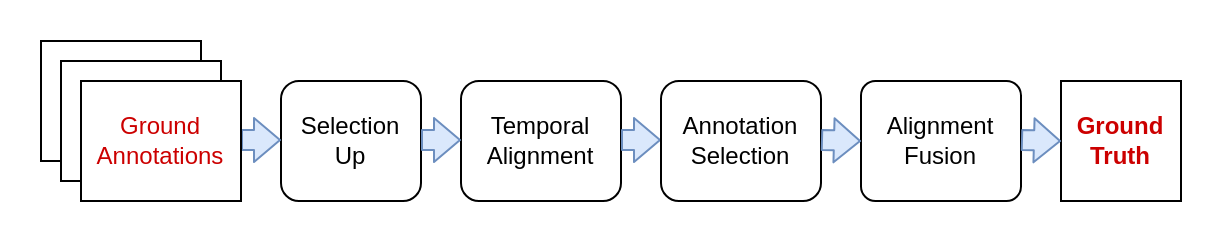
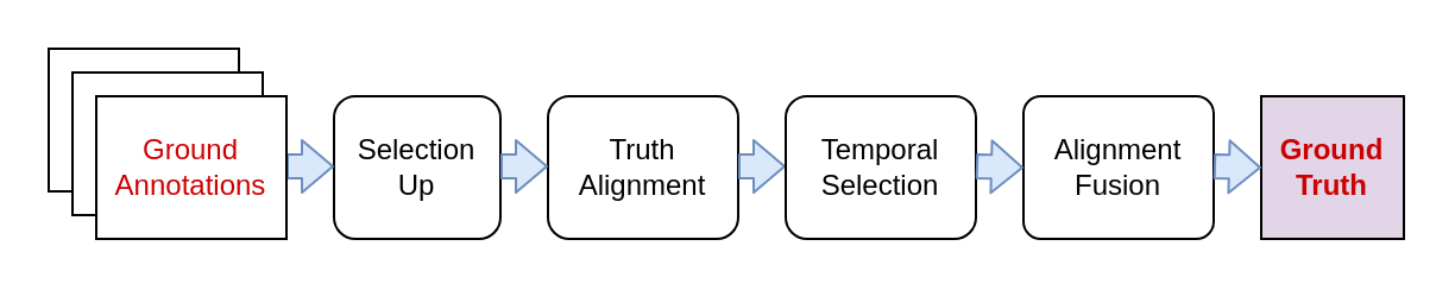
- <mxCell id="7" value="Temporal Alignment" style="rounded=1;whiteSpace=wrap;html=1;" parent="1" vertex="1"><mxGeometry x="230" y="40" width="80" height="60" as="geometry" /></mxCell>
+ <mxCell id="7" value="Truth Alignment" style="rounded=1;whiteSpace=wrap;html=1;" parent="1" vertex="1"><mxGeometry x="230" y="40" width="80" height="60" as="geometry" /></mxCell>
- <mxCell id="11" value="&lt;div&gt;Annotation Selection&lt;/div&gt;" style="rounded=1;whiteSpace=wrap;html=1;" parent="1" vertex="1"><mxGeometry x="330" y="40" width="80" height="60" as="geometry" /></mxCell>
+ <mxCell id="11" value="&lt;div&gt;Temporal Selection&lt;/div&gt;" style="rounded=1;whiteSpace=wrap;html=1;" parent="1" vertex="1"><mxGeometry x="330" y="40" width="80" height="60" as="geometry" /></mxCell>
- <mxCell id="6" value="&lt;div&gt;&lt;b&gt;&lt;font color=&quot;#cc0000&quot;&gt;Ground Truth&lt;/font&gt;&lt;/b&gt;&lt;/div&gt;" style="rounded=0;whiteSpace=wrap;html=1;" parent="1" vertex="1"><mxGeometry x="530" y="40" width="60" height="60" as="geometry" /></mxCell>
+ <mxCell id="6" value="&lt;div&gt;&lt;b&gt;&lt;font color=&quot;#cc0000&quot;&gt;Ground Truth&lt;/font&gt;&lt;/b&gt;&lt;/div&gt;" style="rounded=0;whiteSpace=wrap;html=1;fillColor=#e1d5e7;" parent="1" vertex="1"><mxGeometry x="530" y="40" width="60" height="60" as="geometry" /></mxCell>
